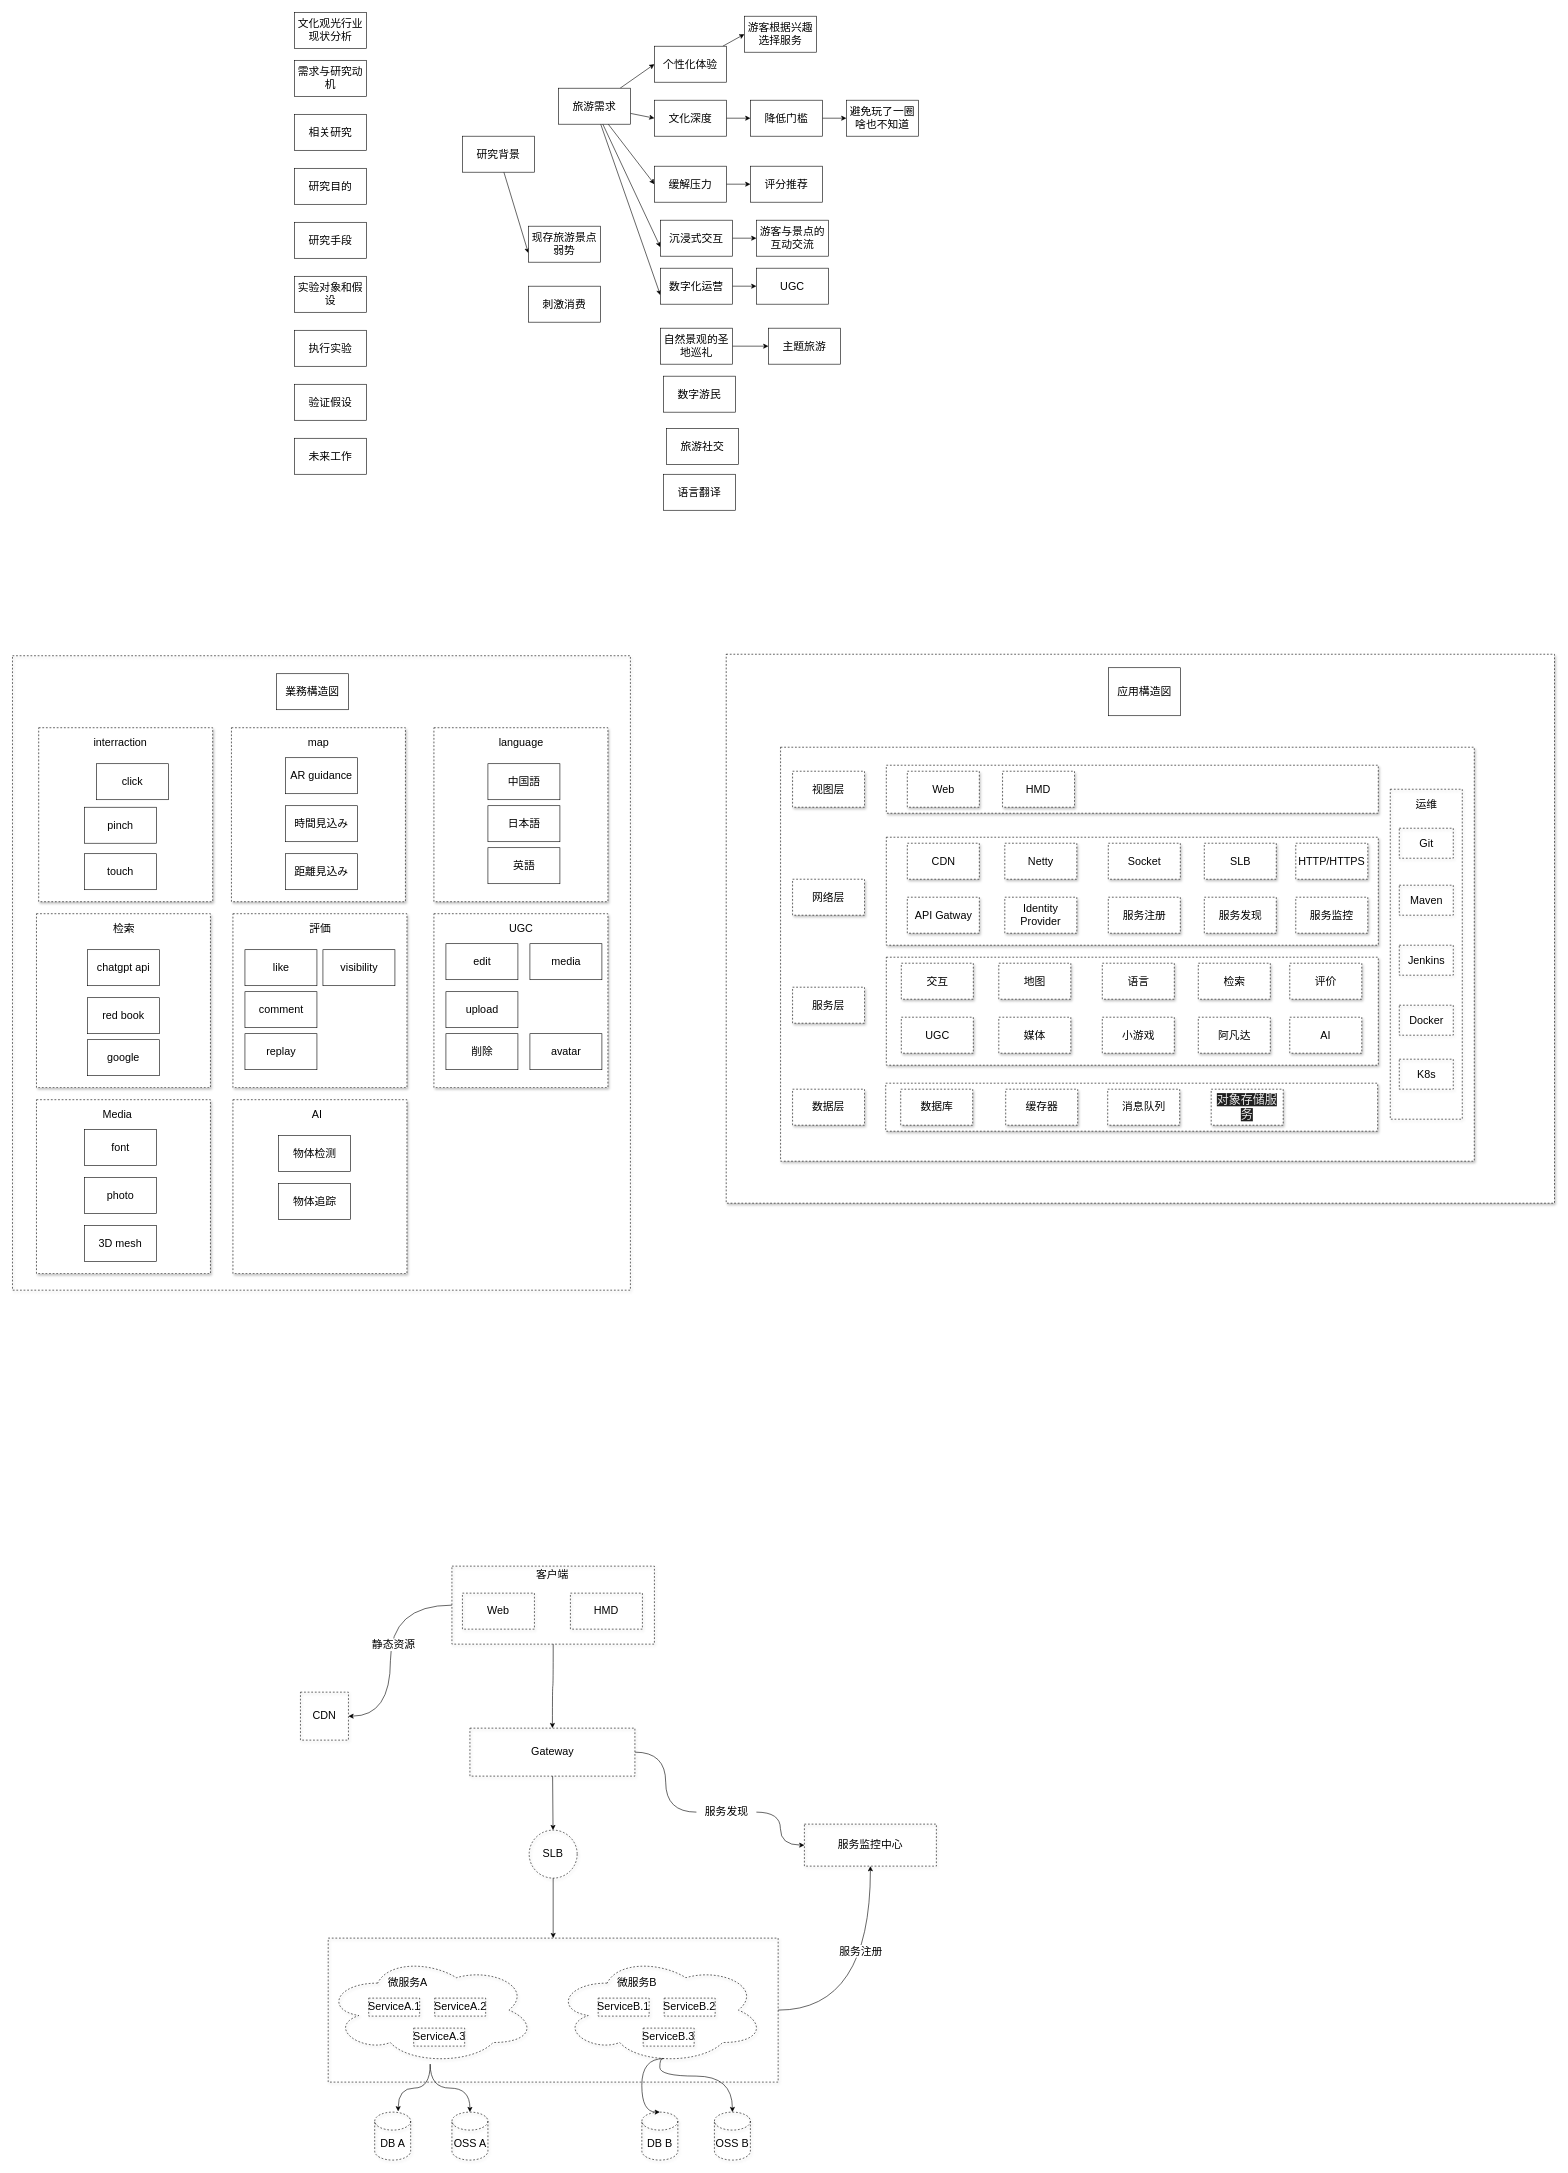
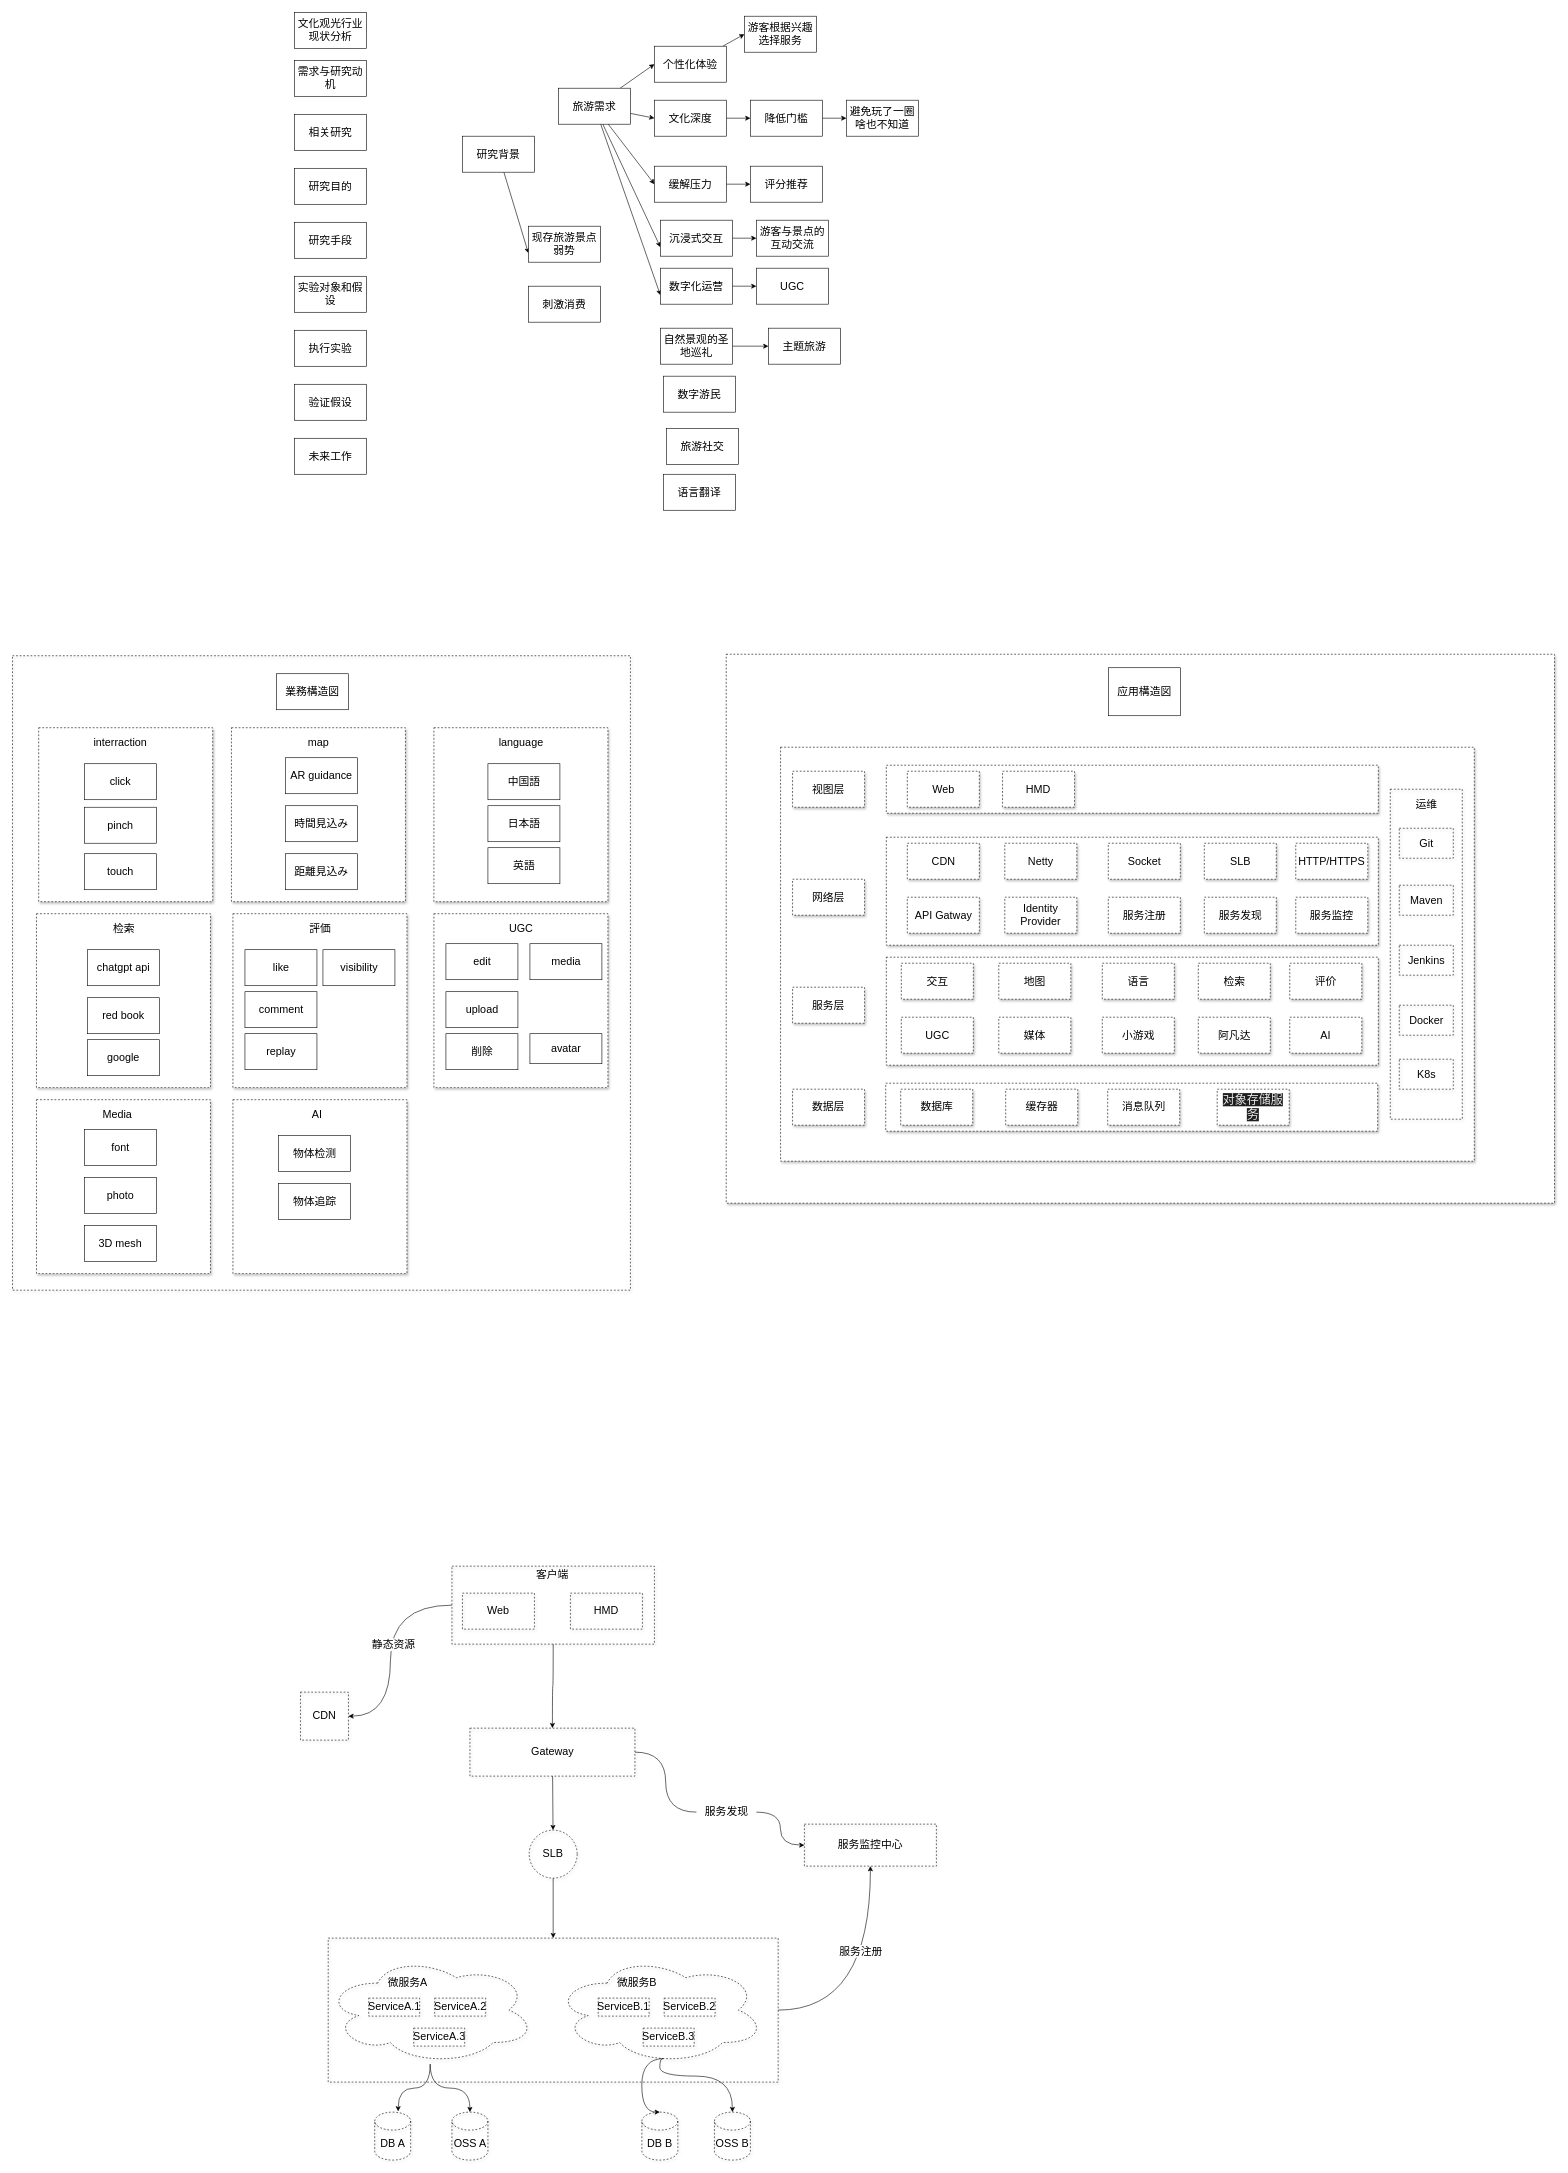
- <mxCell id="66" value="&lt;span style=&quot;font-size: 18px;&quot;&gt;click&lt;/span&gt;" style="rounded=0;whiteSpace=wrap;html=1;" vertex="1" parent="1"><mxGeometry x="160" y="1272.5" width="120" height="60" as="geometry" /></mxCell>
+ <mxCell id="66" value="&lt;span style=&quot;font-size: 18px;&quot;&gt;click&lt;/span&gt;" style="rounded=0;whiteSpace=wrap;html=1;" vertex="1" parent="1"><mxGeometry x="140" y="1272.5" width="120" height="60" as="geometry" /></mxCell>
- <mxCell id="75" value="&lt;span style=&quot;font-size: 18px;&quot;&gt;avatar&lt;/span&gt;" style="rounded=0;whiteSpace=wrap;html=1;" vertex="1" parent="1"><mxGeometry x="882.5" y="1722.5" width="120" height="60" as="geometry" /></mxCell>
+ <mxCell id="75" value="&lt;span style=&quot;font-size: 18px;&quot;&gt;avatar&lt;/span&gt;" style="rounded=0;whiteSpace=wrap;html=1;" vertex="1" parent="1"><mxGeometry x="882.5" y="1722.5" width="120" height="50" as="geometry" /></mxCell>
- <mxCell id="110" value="&lt;span style=&quot;color: rgb(232, 232, 232); font-family: &amp;quot;Google Sans&amp;quot;, Arial, sans-serif; font-size: 20px; text-align: left; background-color: rgb(31, 31, 31);&quot;&gt;对象存储服务&lt;/span&gt;" style="rounded=0;whiteSpace=wrap;html=1;shadow=1;dashed=1;fontSize=18;" vertex="1" parent="1"><mxGeometry x="2018.06" y="1815" width="120" height="60" as="geometry" /></mxCell>
+ <mxCell id="110" value="&lt;span style=&quot;color: rgb(232, 232, 232); font-family: &amp;quot;Google Sans&amp;quot;, Arial, sans-serif; font-size: 20px; text-align: left; background-color: rgb(31, 31, 31);&quot;&gt;对象存储服务&lt;/span&gt;" style="rounded=0;whiteSpace=wrap;html=1;shadow=1;dashed=1;fontSize=18;" vertex="1" parent="1"><mxGeometry x="2028.06" y="1815" width="120" height="60" as="geometry" /></mxCell>
